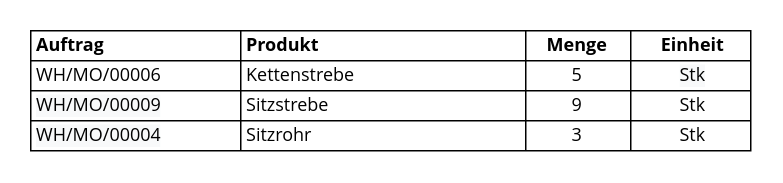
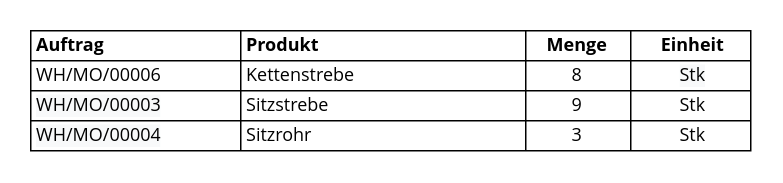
- <mxCell id="11" value="5" style="shape=partialRectangle;html=1;whiteSpace=wrap;connectable=0;fillColor=none;top=0;left=0;bottom=0;right=0;overflow=hidden;fontFamily=Open Sans;spacingLeft=2;align=center;spacingRight=3;" parent="8" vertex="1"><mxGeometry x="330" width="70" height="20" as="geometry" /></mxCell>
+ <mxCell id="11" value="8" style="shape=partialRectangle;html=1;whiteSpace=wrap;connectable=0;fillColor=none;top=0;left=0;bottom=0;right=0;overflow=hidden;fontFamily=Open Sans;spacingLeft=2;align=center;spacingRight=3;" parent="8" vertex="1"><mxGeometry x="330" width="70" height="20" as="geometry" /></mxCell>
- <mxCell id="14" value="&lt;span style=&quot;color: rgb(0 , 0 , 0) ; font-family: &amp;#34;open sans&amp;#34; ; font-size: 12px ; font-style: normal ; font-weight: 400 ; letter-spacing: normal ; text-align: left ; text-indent: 0px ; text-transform: none ; word-spacing: 0px ; background-color: rgb(248 , 249 , 250) ; display: inline ; float: none&quot;&gt;WH/MO/00009&lt;/span&gt;" style="shape=partialRectangle;html=1;whiteSpace=wrap;connectable=0;fillColor=none;top=0;left=0;bottom=0;right=0;overflow=hidden;fontFamily=Open Sans;spacingLeft=2;align=left;" vertex="1" parent="13"><mxGeometry width="140" height="20" as="geometry" /></mxCell>
+ <mxCell id="14" value="&lt;span style=&quot;color: rgb(0 , 0 , 0) ; font-family: &amp;#34;open sans&amp;#34; ; font-size: 12px ; font-style: normal ; font-weight: 400 ; letter-spacing: normal ; text-align: left ; text-indent: 0px ; text-transform: none ; word-spacing: 0px ; background-color: rgb(248 , 249 , 250) ; display: inline ; float: none&quot;&gt;WH/MO/00003&lt;/span&gt;" style="shape=partialRectangle;html=1;whiteSpace=wrap;connectable=0;fillColor=none;top=0;left=0;bottom=0;right=0;overflow=hidden;fontFamily=Open Sans;spacingLeft=2;align=left;" vertex="1" parent="13"><mxGeometry width="140" height="20" as="geometry" /></mxCell>
